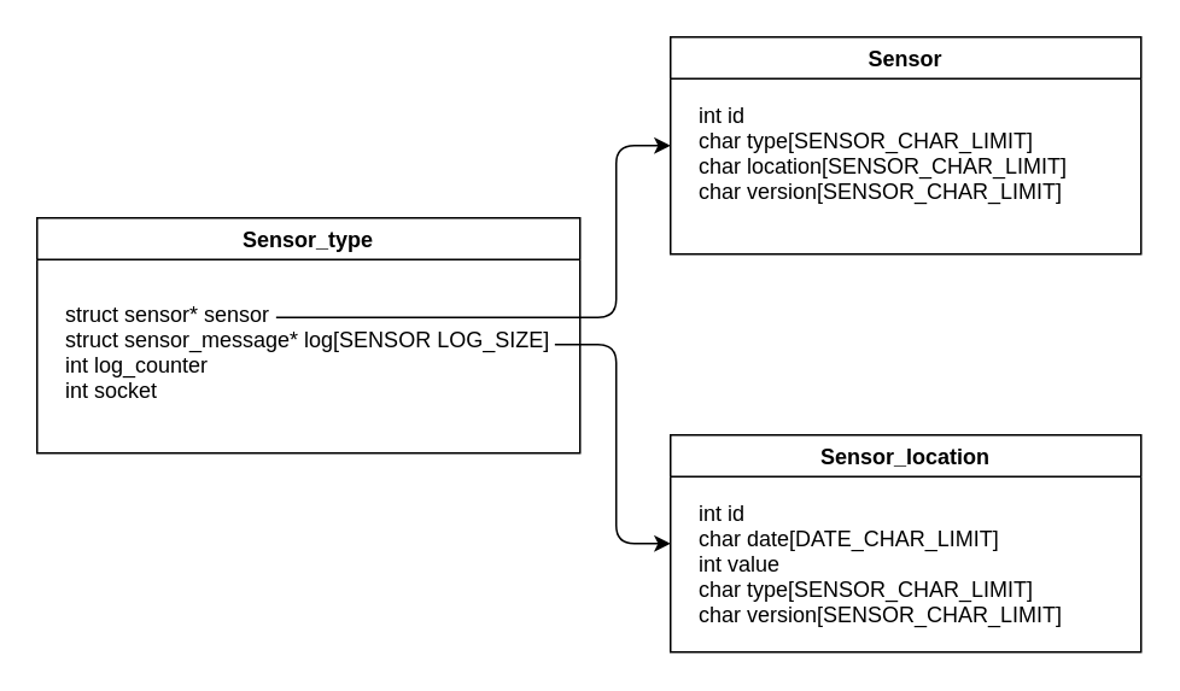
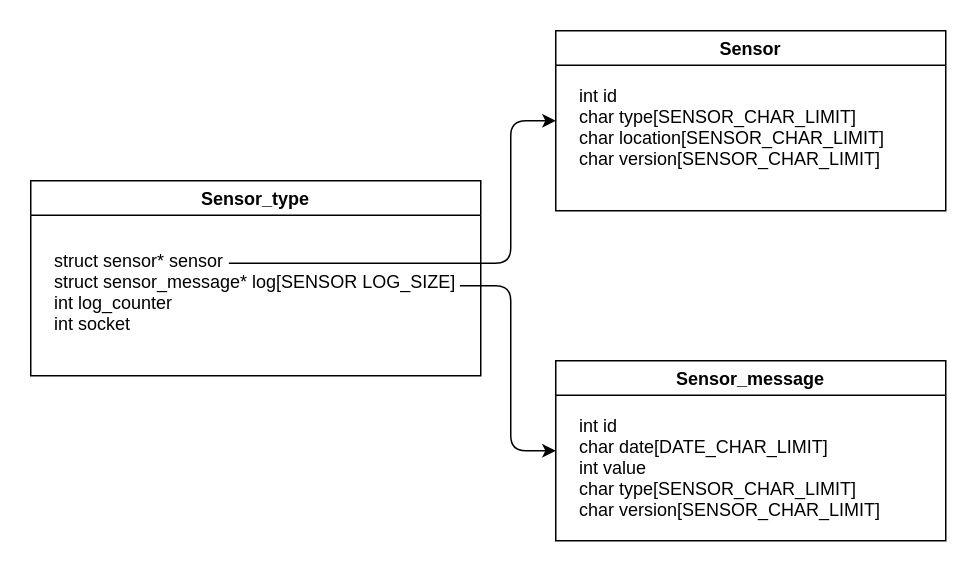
- <mxCell id="4" value="Sensor_location" style="swimlane;startSize=23;" vertex="1" parent="1"><mxGeometry x="370" y="240" width="260" height="120" as="geometry" /></mxCell>
+ <mxCell id="4" value="Sensor_message" style="swimlane;startSize=23;" vertex="1" parent="1"><mxGeometry x="370" y="240" width="260" height="120" as="geometry" /></mxCell>
